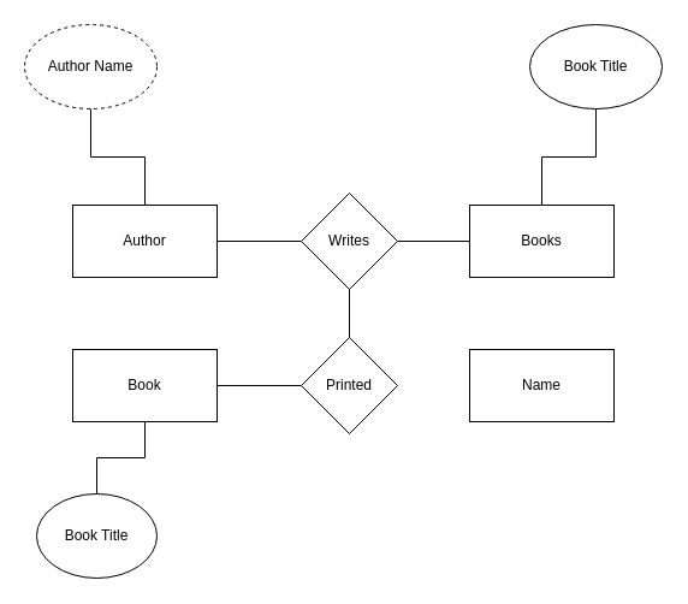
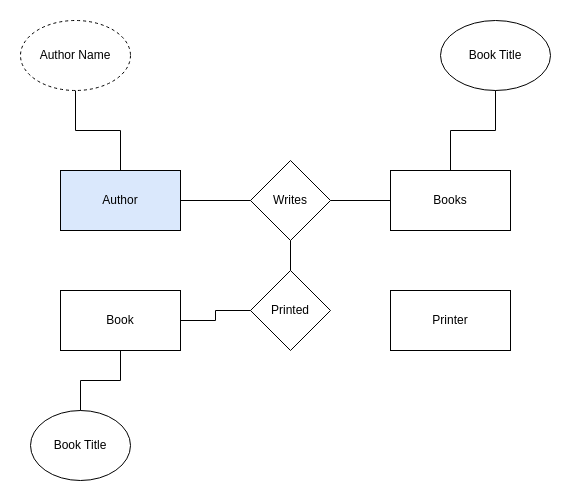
- <mxCell id="3" value="Author" style="rounded=0;whiteSpace=wrap;html=1;" vertex="1" parent="2"><mxGeometry y="10" width="120" height="60" as="geometry" /></mxCell>
+ <mxCell id="3" value="Author" style="rounded=0;whiteSpace=wrap;html=1;fillColor=#dae8fc;" vertex="1" parent="2"><mxGeometry y="10" width="120" height="60" as="geometry" /></mxCell>
- <mxCell id="7" value="Printed" style="rhombus;whiteSpace=wrap;html=1;" vertex="1" parent="2"><mxGeometry x="190" y="120" width="80" height="80" as="geometry" /></mxCell>
+ <mxCell id="7" value="Printed" style="rhombus;whiteSpace=wrap;html=1;" vertex="1" parent="2"><mxGeometry x="190" y="110" width="80" height="80" as="geometry" /></mxCell>
- <mxCell id="8" value="Name" style="rounded=0;whiteSpace=wrap;html=1;" vertex="1" parent="2"><mxGeometry x="330" y="130" width="120" height="60" as="geometry" /></mxCell>
+ <mxCell id="8" value="Printer" style="rounded=0;whiteSpace=wrap;html=1;" vertex="1" parent="2"><mxGeometry x="330" y="130" width="120" height="60" as="geometry" /></mxCell>
